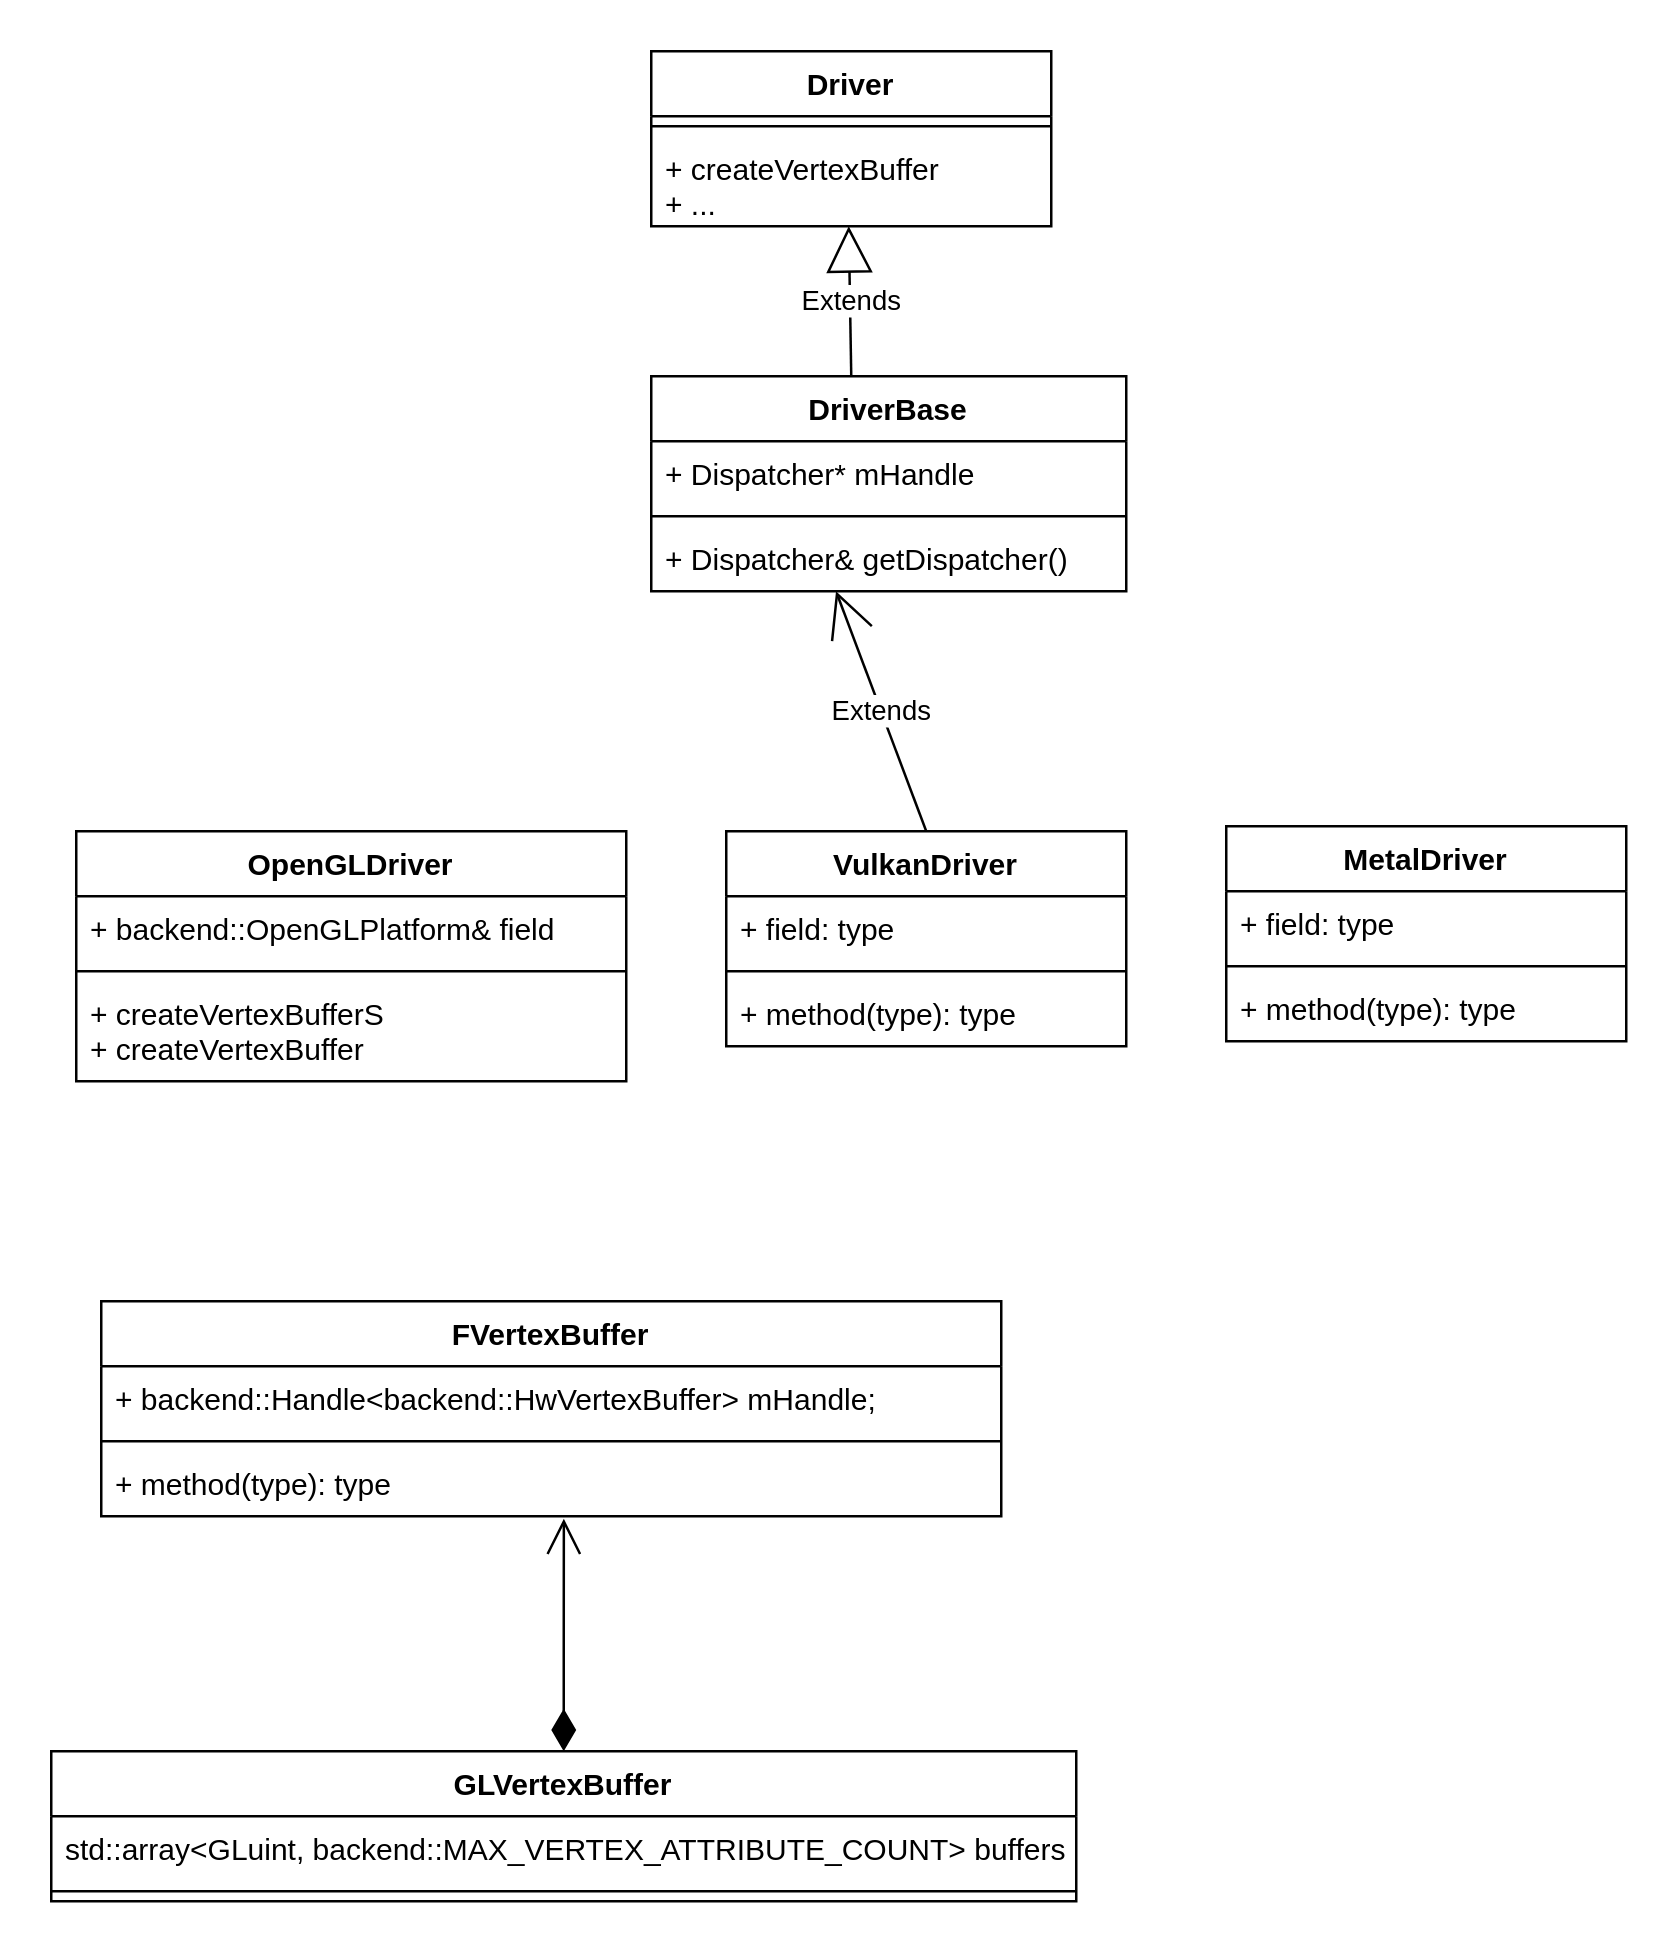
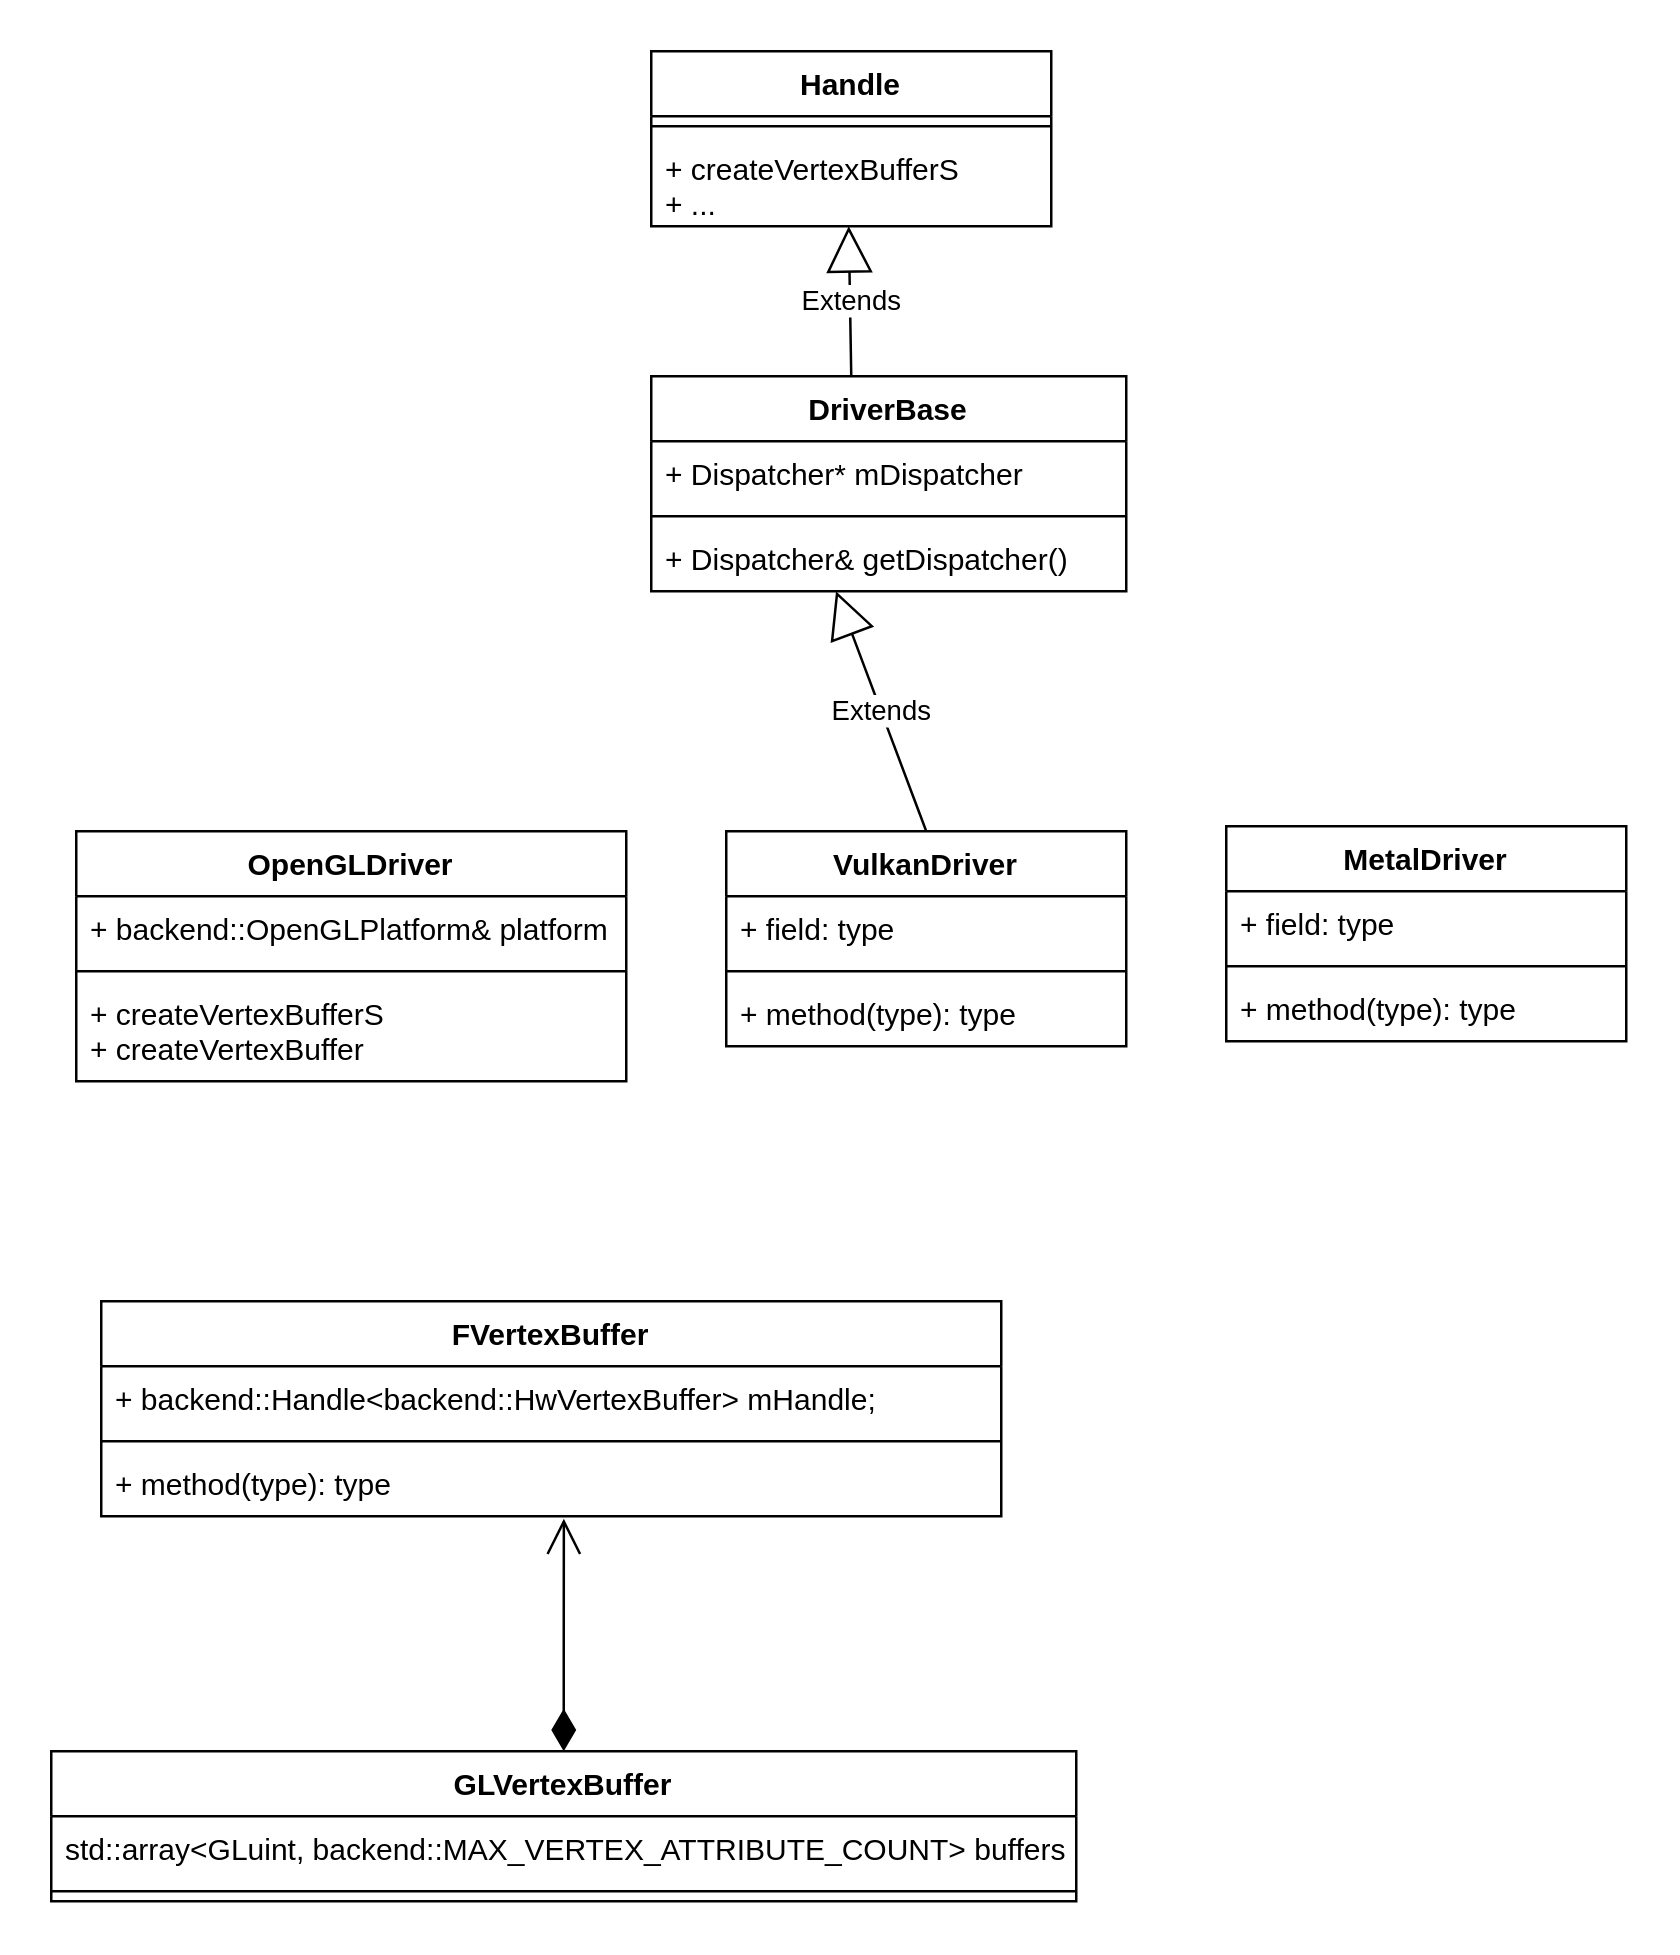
- <mxCell id="2" value="Driver" style="swimlane;fontStyle=1;align=center;verticalAlign=top;childLayout=stackLayout;horizontal=1;startSize=26;horizontalStack=0;resizeParent=1;resizeParentMax=0;resizeLast=0;collapsible=1;marginBottom=0;" vertex="1" parent="1"><mxGeometry x="260" y="20" width="160" height="70" as="geometry" /></mxCell>
+ <mxCell id="2" value="Handle" style="swimlane;fontStyle=1;align=center;verticalAlign=top;childLayout=stackLayout;horizontal=1;startSize=26;horizontalStack=0;resizeParent=1;resizeParentMax=0;resizeLast=0;collapsible=1;marginBottom=0;" vertex="1" parent="1"><mxGeometry x="260" y="20" width="160" height="70" as="geometry" /></mxCell>
- <mxCell id="4" value="+ createVertexBuffer&#10;+ ..." style="text;strokeColor=none;fillColor=none;align=left;verticalAlign=top;spacingLeft=4;spacingRight=4;overflow=hidden;rotatable=0;points=[[0,0.5],[1,0.5]];portConstraint=eastwest;" vertex="1" parent="2"><mxGeometry y="34" width="160" height="36" as="geometry" /></mxCell>
+ <mxCell id="4" value="+ createVertexBufferS&#10;+ ..." style="text;strokeColor=none;fillColor=none;align=left;verticalAlign=top;spacingLeft=4;spacingRight=4;overflow=hidden;rotatable=0;points=[[0,0.5],[1,0.5]];portConstraint=eastwest;" vertex="1" parent="2"><mxGeometry y="34" width="160" height="36" as="geometry" /></mxCell>
- <mxCell id="24" value="+ Dispatcher* mHandle" style="text;strokeColor=none;fillColor=none;align=left;verticalAlign=top;spacingLeft=4;spacingRight=4;overflow=hidden;rotatable=0;points=[[0,0.5],[1,0.5]];portConstraint=eastwest;" vertex="1" parent="23"><mxGeometry y="26" width="190" height="26" as="geometry" /></mxCell>
+ <mxCell id="24" value="+ Dispatcher* mDispatcher" style="text;strokeColor=none;fillColor=none;align=left;verticalAlign=top;spacingLeft=4;spacingRight=4;overflow=hidden;rotatable=0;points=[[0,0.5],[1,0.5]];portConstraint=eastwest;" vertex="1" parent="23"><mxGeometry y="26" width="190" height="26" as="geometry" /></mxCell>
- <mxCell id="18" value="Extends" style="endArrow=open;endSize=16;endFill=0;html=1;exitX=0.5;exitY=0;exitDx=0;exitDy=0;entryX=0.389;entryY=1;entryDx=0;entryDy=0;entryPerimeter=0;" edge="1" parent="1" source="9" target="26"><mxGeometry width="160" relative="1" as="geometry"><mxPoint x="400" y="290" as="sourcePoint" /><mxPoint x="330" y="270" as="targetPoint" /></mxGeometry></mxCell>
+ <mxCell id="18" value="Extends" style="endArrow=block;endSize=16;endFill=0;html=1;exitX=0.5;exitY=0;exitDx=0;exitDy=0;entryX=0.389;entryY=1;entryDx=0;entryDy=0;entryPerimeter=0;" edge="1" parent="1" source="9" target="26"><mxGeometry width="160" relative="1" as="geometry"><mxPoint x="400" y="290" as="sourcePoint" /><mxPoint x="330" y="270" as="targetPoint" /></mxGeometry></mxCell>
- <mxCell id="6" value="+ backend::OpenGLPlatform&amp; field" style="text;strokeColor=none;fillColor=none;align=left;verticalAlign=top;spacingLeft=4;spacingRight=4;overflow=hidden;rotatable=0;points=[[0,0.5],[1,0.5]];portConstraint=eastwest;" vertex="1" parent="5"><mxGeometry y="26" width="220" height="26" as="geometry" /></mxCell>
+ <mxCell id="6" value="+ backend::OpenGLPlatform&amp; platform" style="text;strokeColor=none;fillColor=none;align=left;verticalAlign=top;spacingLeft=4;spacingRight=4;overflow=hidden;rotatable=0;points=[[0,0.5],[1,0.5]];portConstraint=eastwest;" vertex="1" parent="5"><mxGeometry y="26" width="220" height="26" as="geometry" /></mxCell>
